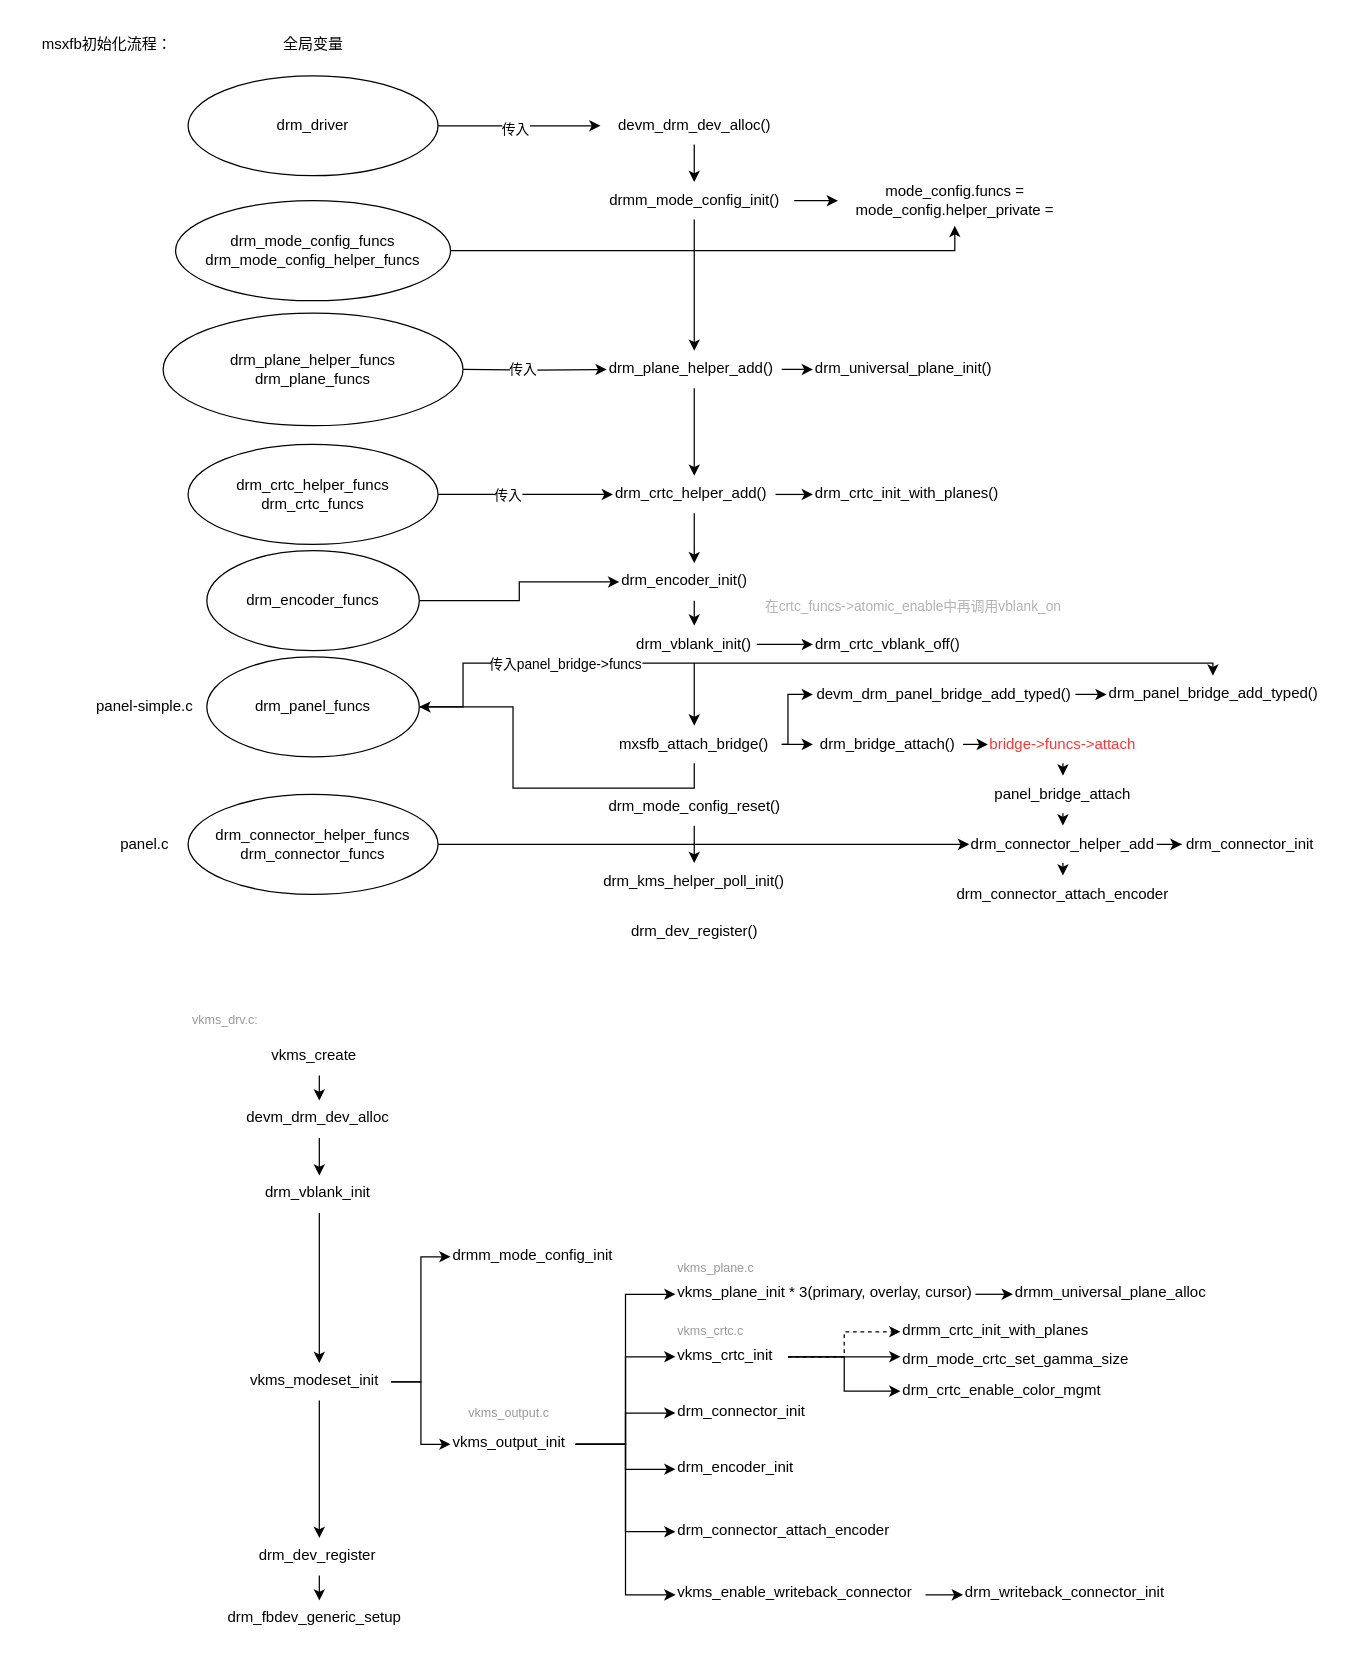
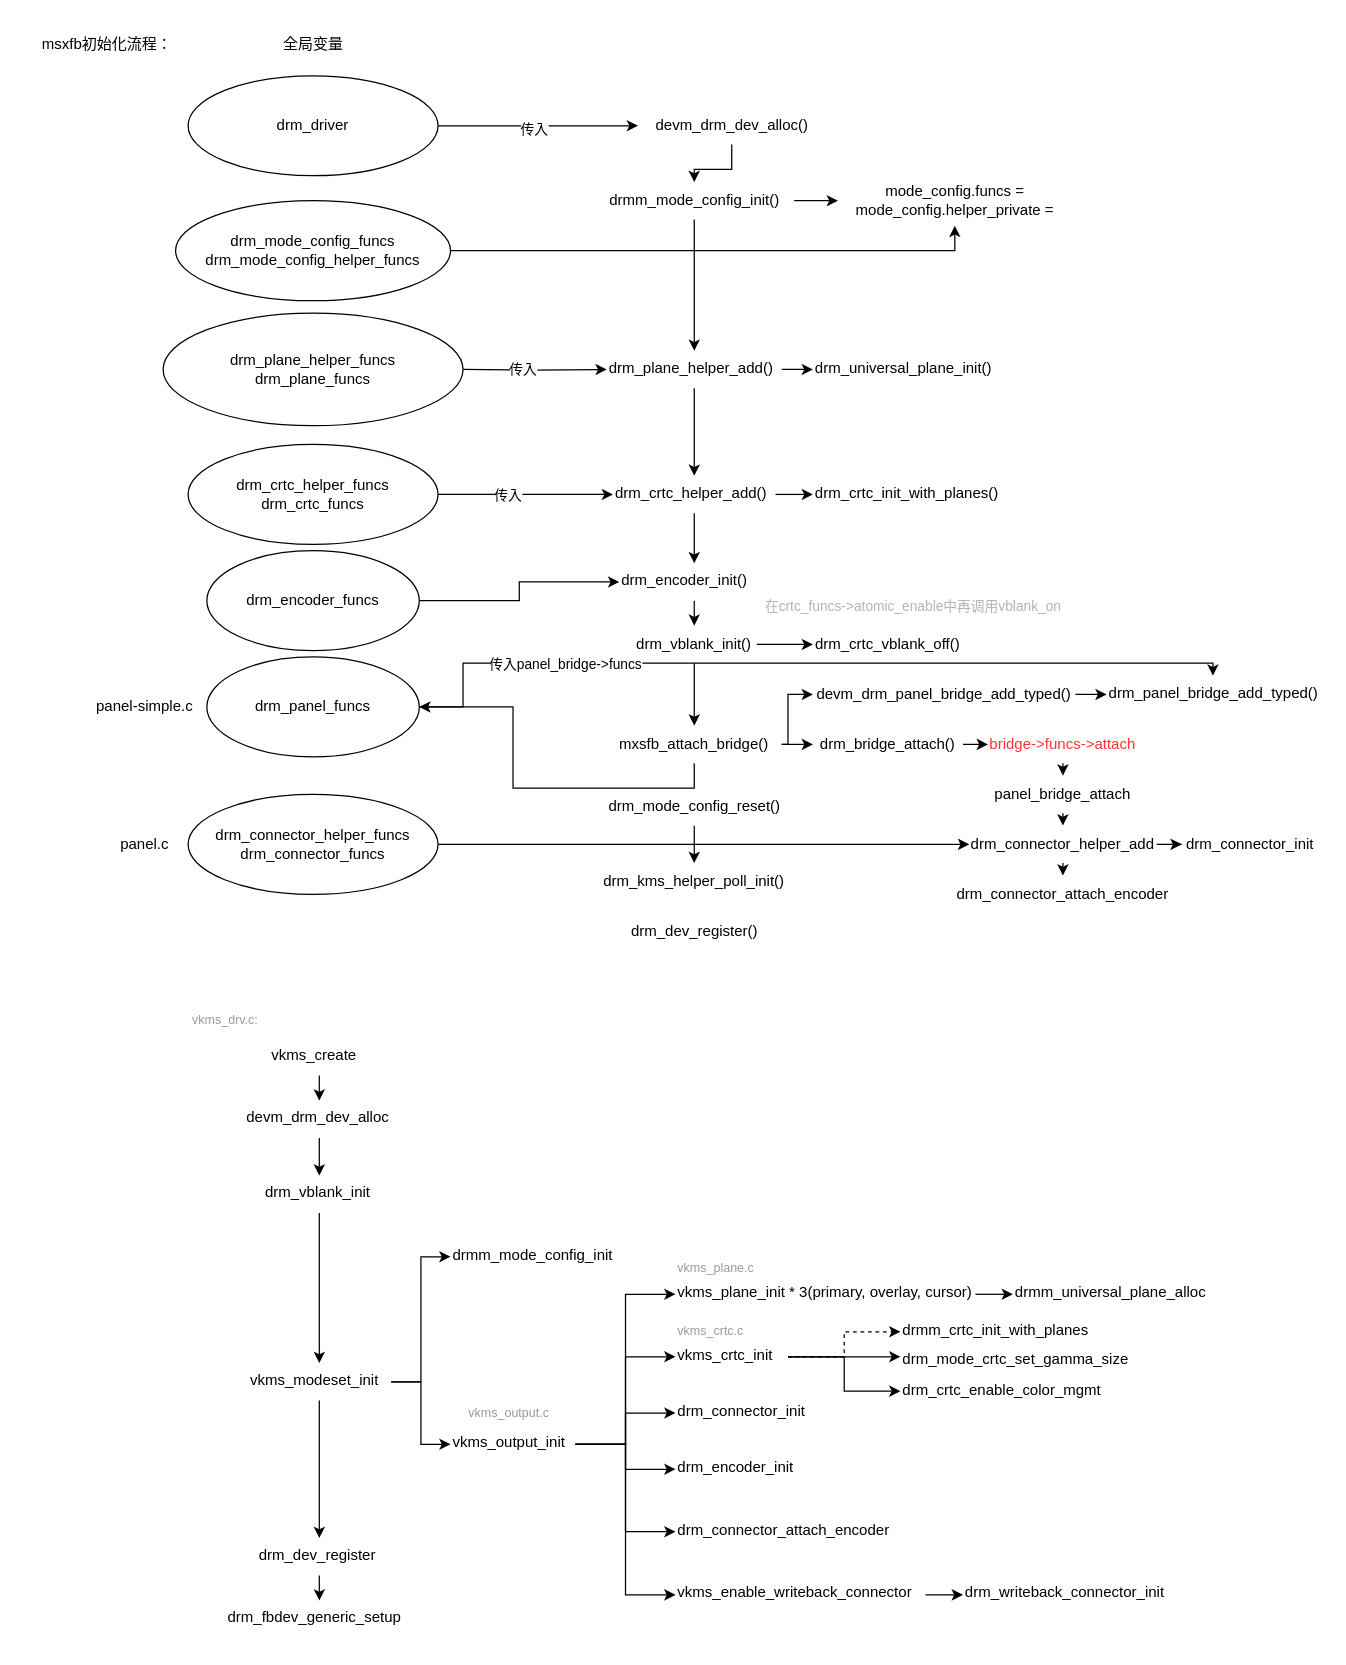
- <mxCell id="3" value="devm_drm_dev_alloc()" style="text;html=1;align=center;verticalAlign=middle;resizable=0;points=[];autosize=1;strokeColor=none;fillColor=none;" parent="1" vertex="1"><mxGeometry x="480" y="85" width="150" height="30" as="geometry" /></mxCell>
+ <mxCell id="3" value="devm_drm_dev_alloc()" style="text;html=1;align=center;verticalAlign=middle;resizable=0;points=[];autosize=1;strokeColor=none;fillColor=none;" parent="1" vertex="1"><mxGeometry x="510" y="85" width="150" height="30" as="geometry" /></mxCell>
